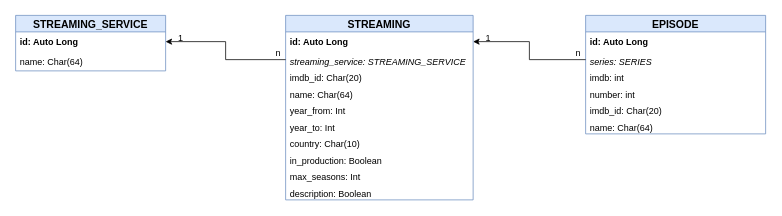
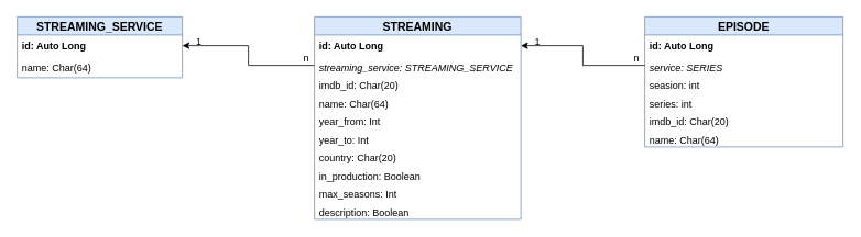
- <mxCell id="18" value="series: SERIES" style="text;strokeColor=none;fillColor=none;spacingLeft=4;spacingRight=4;overflow=hidden;rotatable=0;points=[[0,0.5],[1,0.5]];portConstraint=eastwest;fontSize=12;fontStyle=2" parent="16" vertex="1"><mxGeometry y="48" width="240" height="22" as="geometry" /></mxCell>
+ <mxCell id="18" value="service: SERIES" style="text;strokeColor=none;fillColor=none;spacingLeft=4;spacingRight=4;overflow=hidden;rotatable=0;points=[[0,0.5],[1,0.5]];portConstraint=eastwest;fontSize=12;fontStyle=2" parent="16" vertex="1"><mxGeometry y="48" width="240" height="22" as="geometry" /></mxCell>
- <mxCell id="19" value="imdb: int" style="text;strokeColor=none;fillColor=none;spacingLeft=4;spacingRight=4;overflow=hidden;rotatable=0;points=[[0,0.5],[1,0.5]];portConstraint=eastwest;fontSize=12;" parent="16" vertex="1"><mxGeometry y="70" width="240" height="22" as="geometry" /></mxCell>
+ <mxCell id="19" value="seasion: int" style="text;strokeColor=none;fillColor=none;spacingLeft=4;spacingRight=4;overflow=hidden;rotatable=0;points=[[0,0.5],[1,0.5]];portConstraint=eastwest;fontSize=12;" parent="16" vertex="1"><mxGeometry y="70" width="240" height="22" as="geometry" /></mxCell>
- <mxCell id="20" value="number: int" style="text;strokeColor=none;fillColor=none;spacingLeft=4;spacingRight=4;overflow=hidden;rotatable=0;points=[[0,0.5],[1,0.5]];portConstraint=eastwest;fontSize=12;" parent="16" vertex="1"><mxGeometry y="92" width="240" height="22" as="geometry" /></mxCell>
+ <mxCell id="20" value="series: int" style="text;strokeColor=none;fillColor=none;spacingLeft=4;spacingRight=4;overflow=hidden;rotatable=0;points=[[0,0.5],[1,0.5]];portConstraint=eastwest;fontSize=12;" parent="16" vertex="1"><mxGeometry y="92" width="240" height="22" as="geometry" /></mxCell>
- <mxCell id="12" value="country: Char(10)" style="text;strokeColor=none;fillColor=none;spacingLeft=4;spacingRight=4;overflow=hidden;rotatable=0;points=[[0,0.5],[1,0.5]];portConstraint=eastwest;fontSize=12;" parent="5" vertex="1"><mxGeometry y="158" width="250" height="22" as="geometry" /></mxCell>
+ <mxCell id="12" value="country: Char(20)" style="text;strokeColor=none;fillColor=none;spacingLeft=4;spacingRight=4;overflow=hidden;rotatable=0;points=[[0,0.5],[1,0.5]];portConstraint=eastwest;fontSize=12;" parent="5" vertex="1"><mxGeometry y="158" width="250" height="22" as="geometry" /></mxCell>
